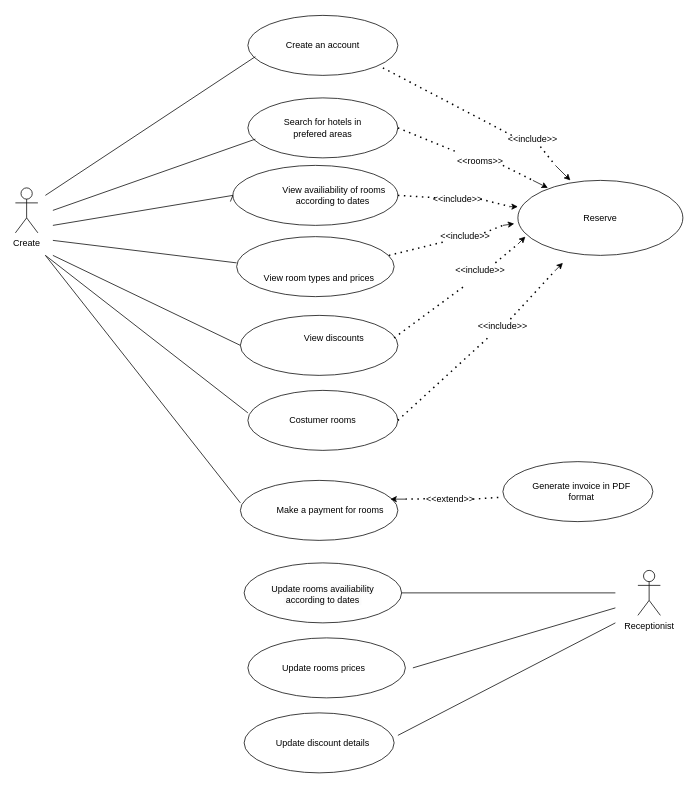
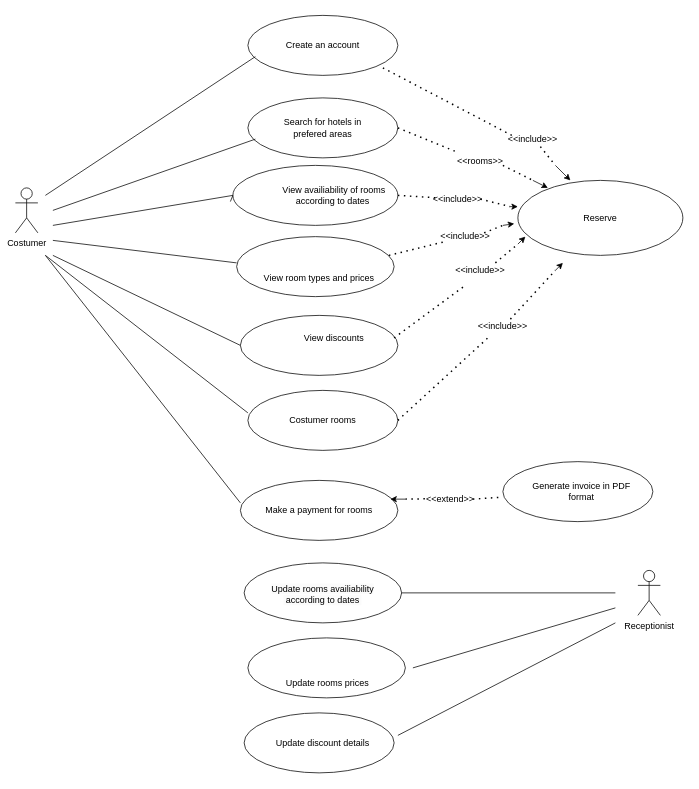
- <mxCell id="2" value="Create" style="shape=umlActor;verticalLabelPosition=bottom;verticalAlign=top;html=1;outlineConnect=0;" vertex="1" parent="1"><mxGeometry x="20" y="250" width="30" height="60" as="geometry" /></mxCell>
+ <mxCell id="2" value="Costumer" style="shape=umlActor;verticalLabelPosition=bottom;verticalAlign=top;html=1;outlineConnect=0;" vertex="1" parent="1"><mxGeometry x="20" y="250" width="30" height="60" as="geometry" /></mxCell>
- <mxCell id="58" value="Make a payment for rooms" style="text;html=1;strokeColor=none;fillColor=none;align=center;verticalAlign=middle;whiteSpace=wrap;rounded=0;" vertex="1" parent="1"><mxGeometry x="365" y="665" width="150" height="30" as="geometry" /></mxCell>
+ <mxCell id="58" value="Make a payment for rooms" style="text;html=1;strokeColor=none;fillColor=none;align=center;verticalAlign=middle;whiteSpace=wrap;rounded=0;" vertex="1" parent="1"><mxGeometry x="350" y="665" width="150" height="30" as="geometry" /></mxCell>
- <mxCell id="25" value="Update rooms prices&amp;nbsp;" style="text;html=1;strokeColor=none;fillColor=none;align=center;verticalAlign=middle;whiteSpace=wrap;rounded=0;" vertex="1" parent="1"><mxGeometry x="368" y="875" width="130" height="30" as="geometry" /></mxCell>
+ <mxCell id="25" value="Update rooms prices&amp;nbsp;" style="text;html=1;strokeColor=none;fillColor=none;align=center;verticalAlign=middle;whiteSpace=wrap;rounded=0;" vertex="1" parent="1"><mxGeometry x="373" y="895" width="130" height="30" as="geometry" /></mxCell>
